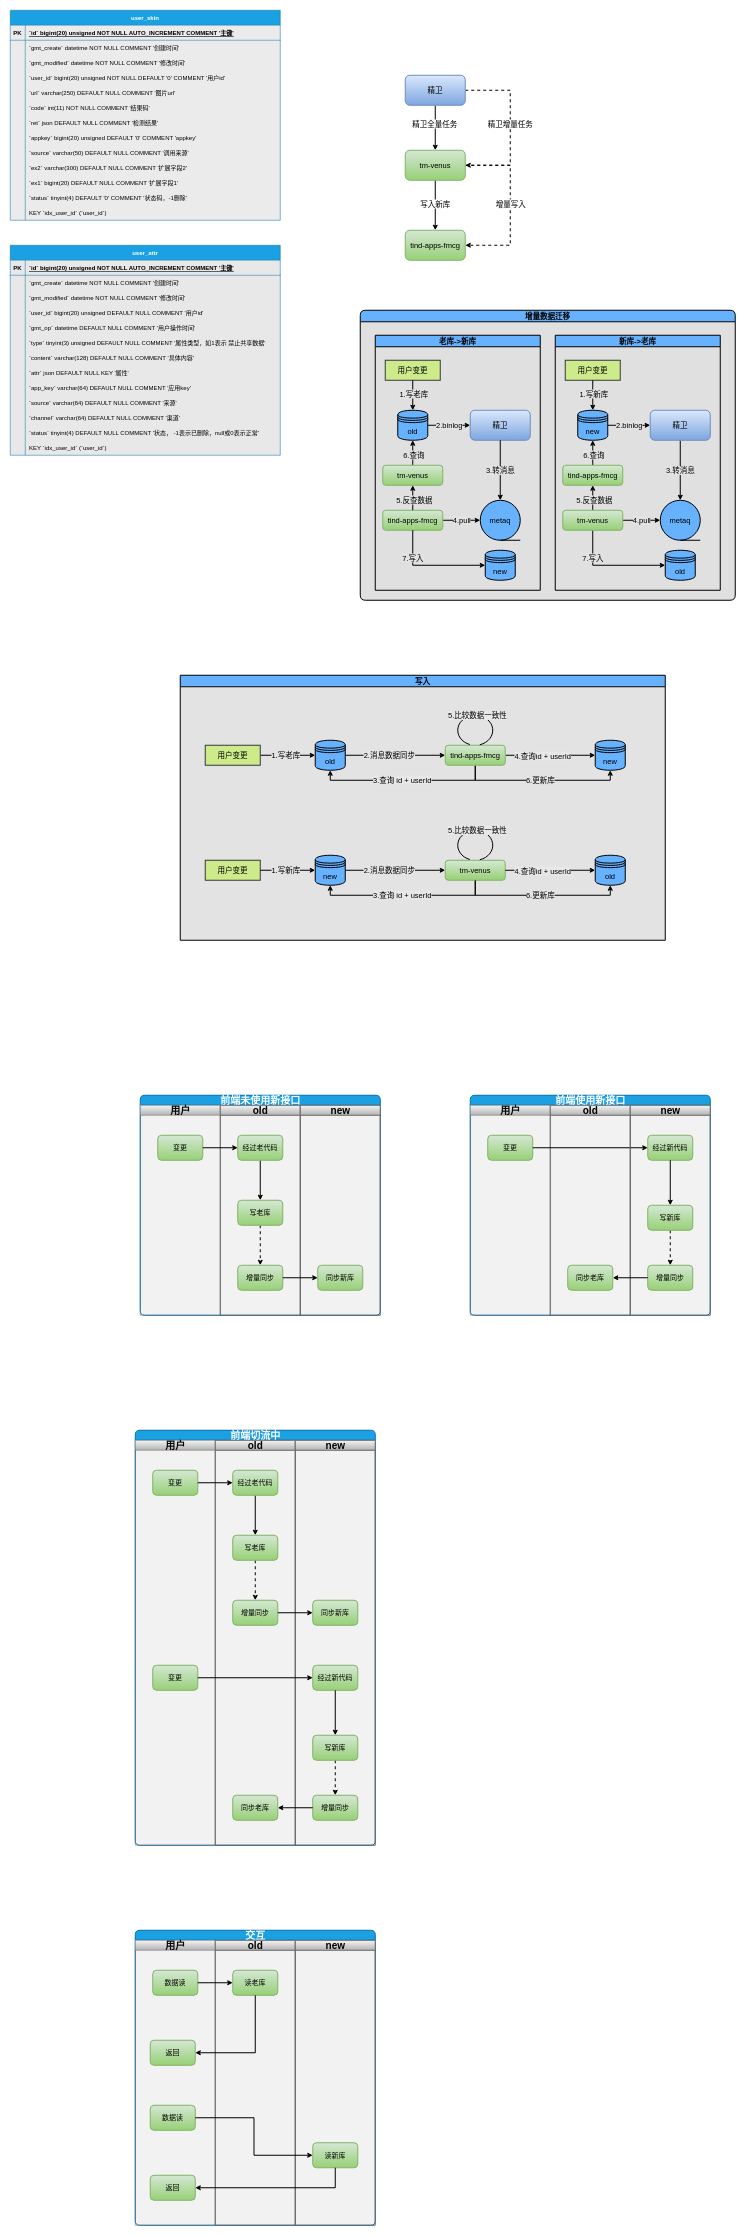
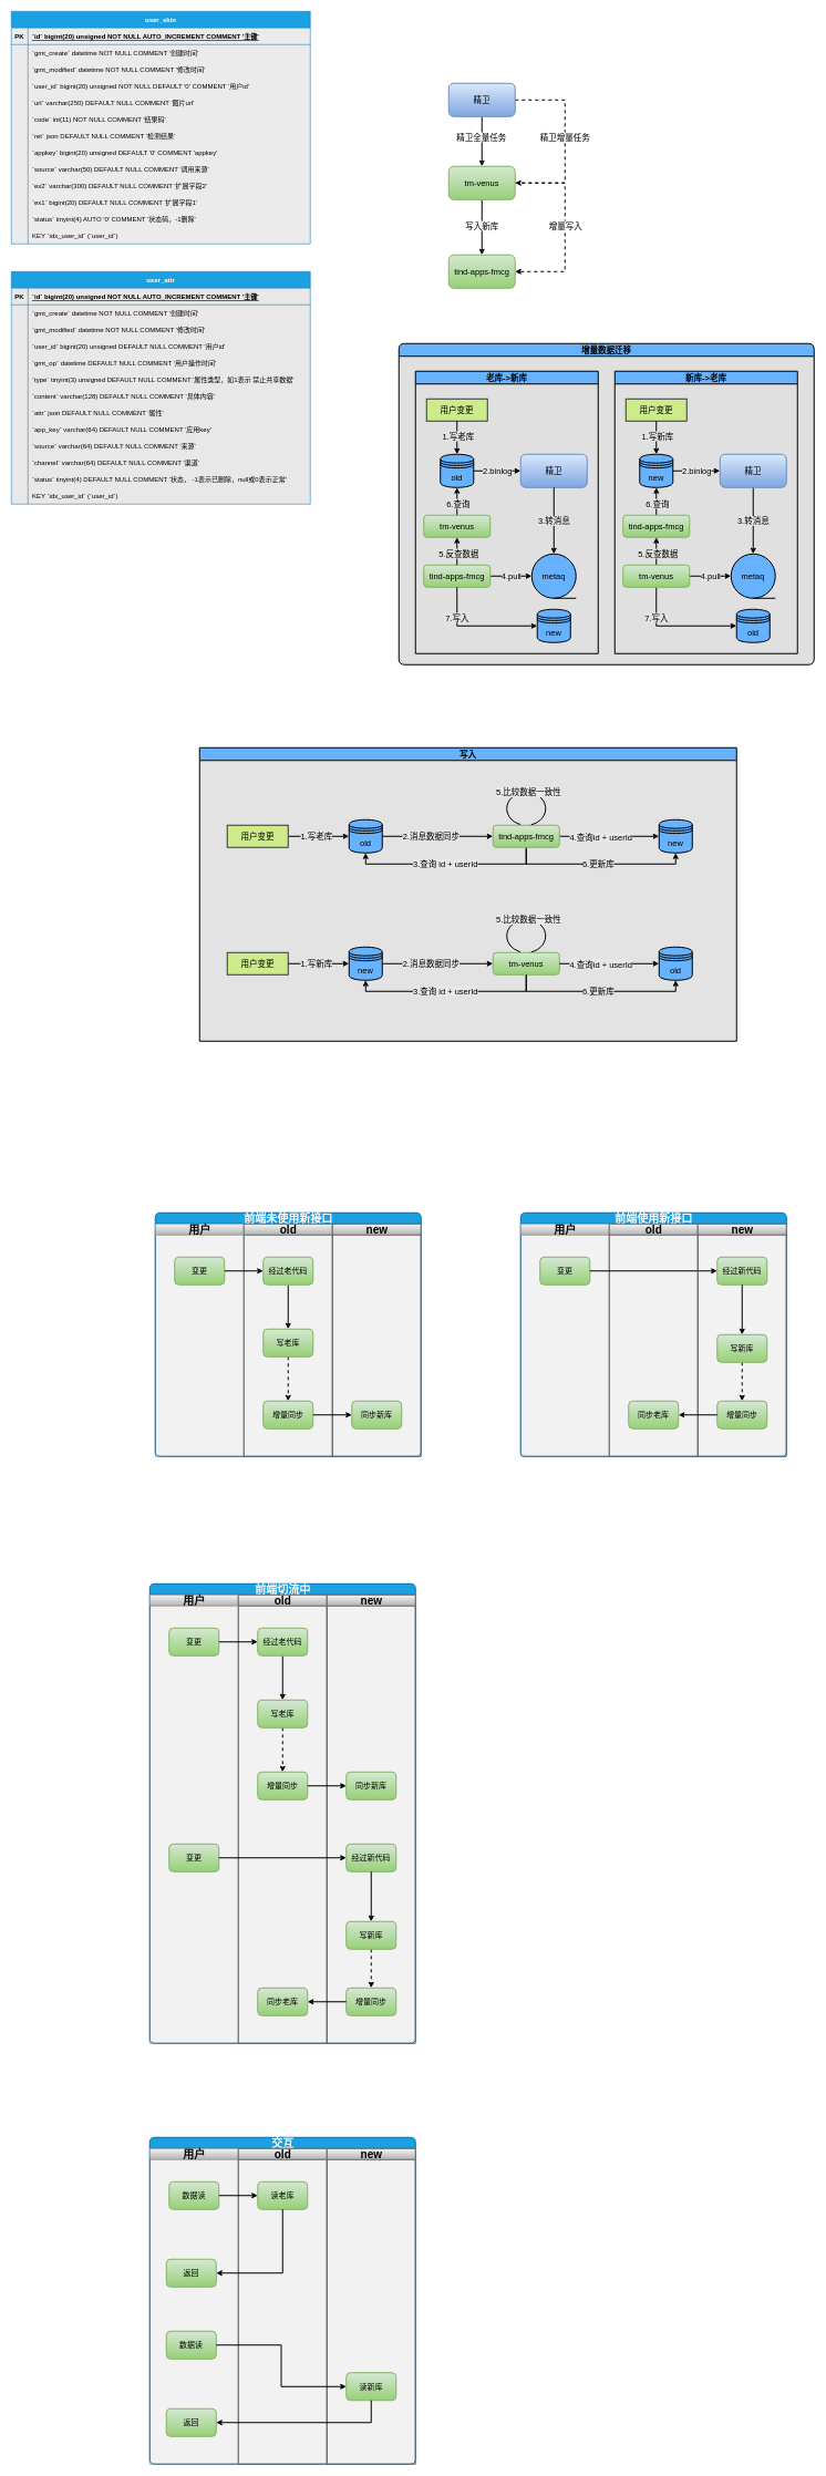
- <mxCell id="43" value="`status` tinyint(4) DEFAULT '0' COMMENT '状态码，-1删除'" style="shape=partialRectangle;overflow=hidden;connectable=0;fillColor=none;align=left;strokeColor=inherit;top=0;left=0;bottom=0;right=0;spacingLeft=6;" parent="41" vertex="1"><mxGeometry x="30" width="510" height="30" as="geometry"><mxRectangle width="510" height="30" as="alternateBounds" /></mxGeometry></mxCell>
+ <mxCell id="43" value="`status` tinyint(4) AUTO '0' COMMENT '状态码，-1删除'" style="shape=partialRectangle;overflow=hidden;connectable=0;fillColor=none;align=left;strokeColor=inherit;top=0;left=0;bottom=0;right=0;spacingLeft=6;" parent="41" vertex="1"><mxGeometry x="30" width="510" height="30" as="geometry"><mxRectangle width="510" height="30" as="alternateBounds" /></mxGeometry></mxCell>
- <mxCell id="71" value="`attr` json DEFAULT NULL KEY '属性'" style="shape=partialRectangle;overflow=hidden;connectable=0;fillColor=none;align=left;strokeColor=inherit;top=0;left=0;bottom=0;right=0;spacingLeft=6;" parent="69" vertex="1"><mxGeometry x="30" width="510" height="30" as="geometry"><mxRectangle width="510" height="30" as="alternateBounds" /></mxGeometry></mxCell>
+ <mxCell id="71" value="`attr` json DEFAULT NULL COMMENT '属性'" style="shape=partialRectangle;overflow=hidden;connectable=0;fillColor=none;align=left;strokeColor=inherit;top=0;left=0;bottom=0;right=0;spacingLeft=6;" parent="69" vertex="1"><mxGeometry x="30" width="510" height="30" as="geometry"><mxRectangle width="510" height="30" as="alternateBounds" /></mxGeometry></mxCell>
